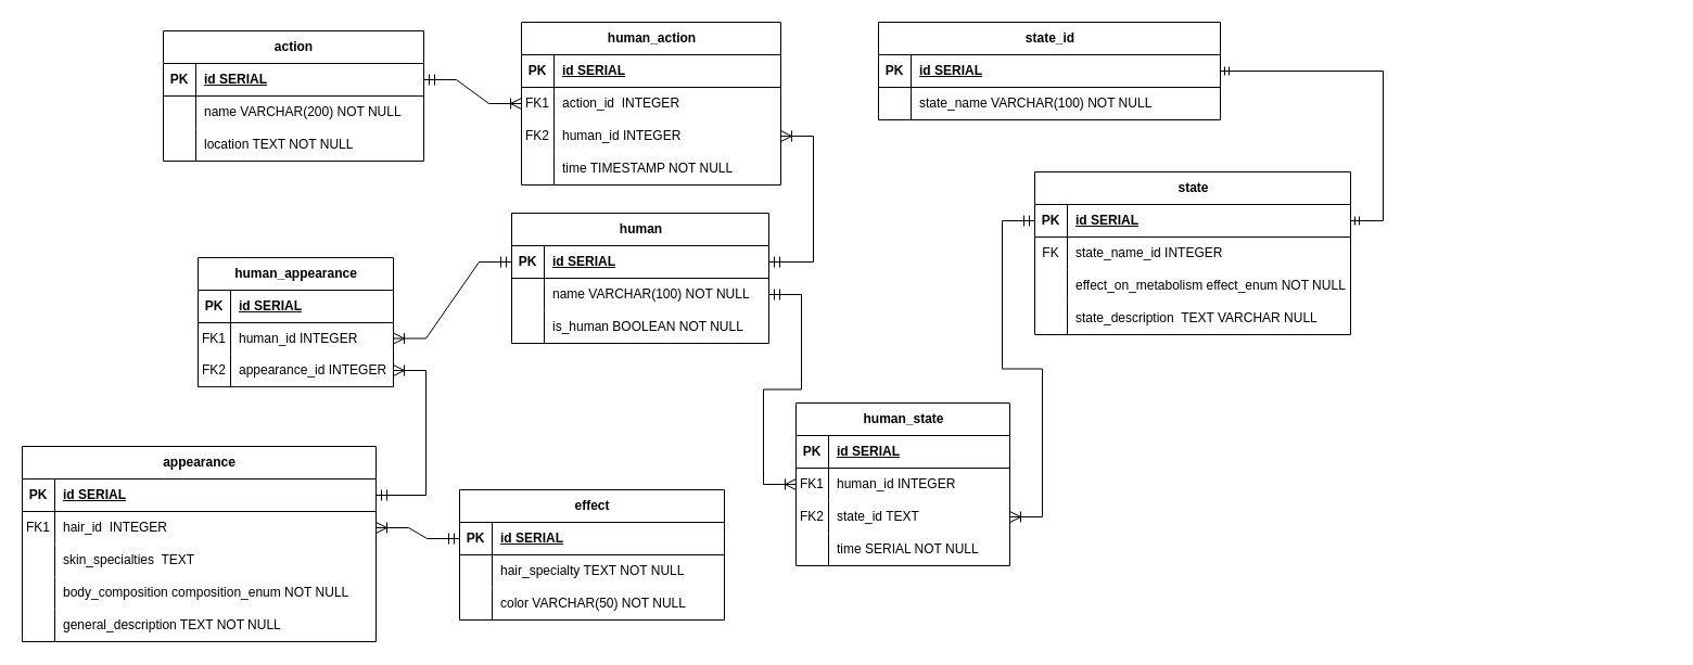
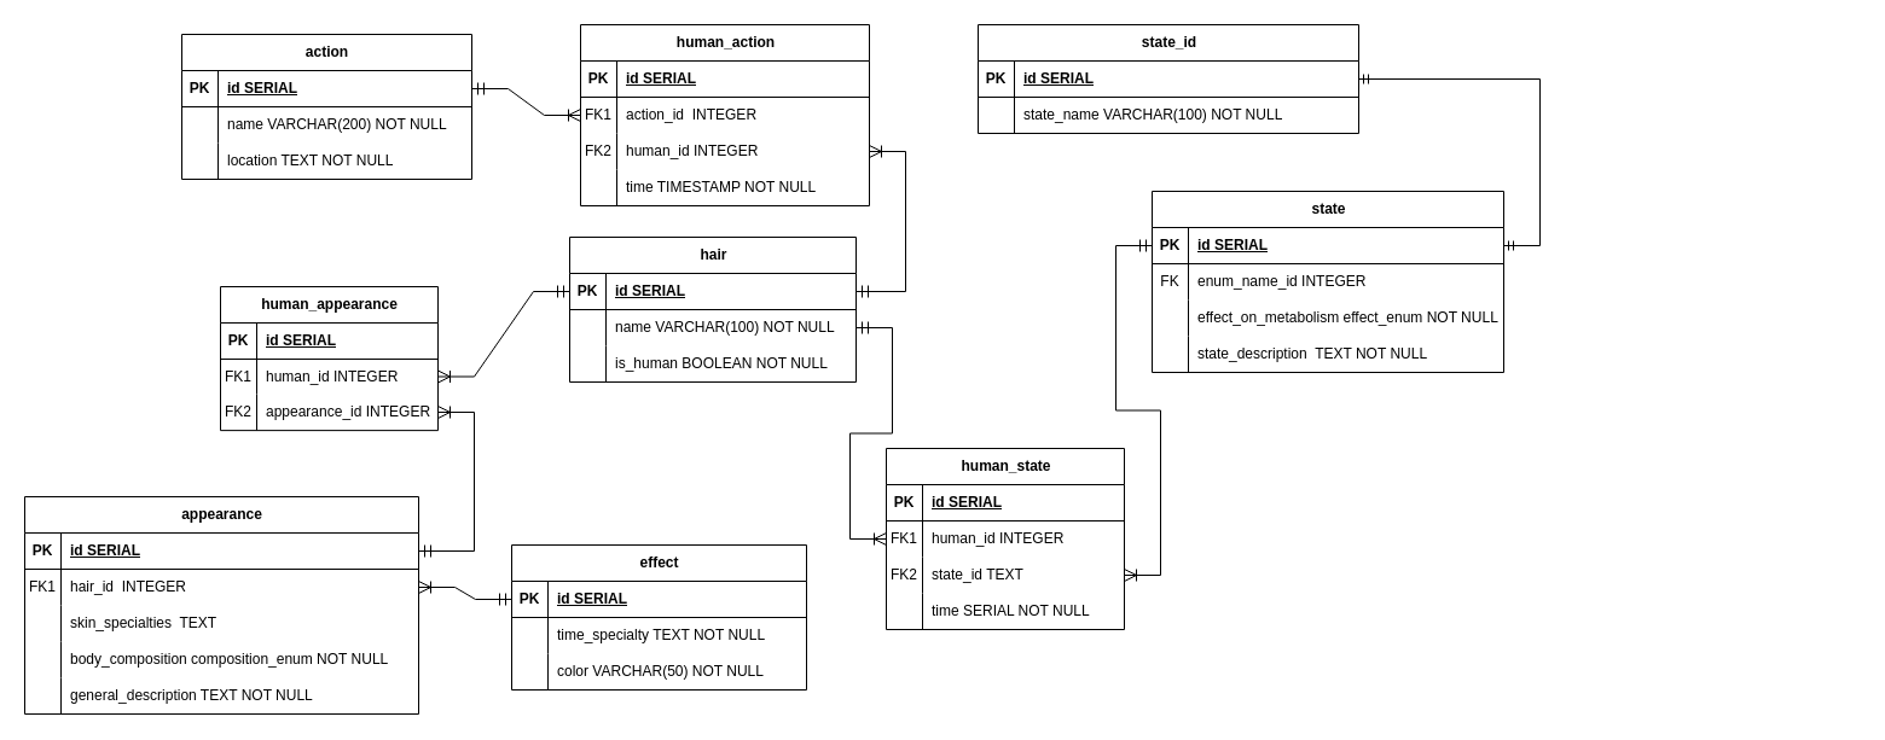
- <mxCell id="25" value="human" style="shape=table;startSize=30;container=1;collapsible=1;childLayout=tableLayout;fixedRows=1;rowLines=0;fontStyle=1;align=center;resizeLast=1;html=1;" parent="1" vertex="1"><mxGeometry x="471" y="196" width="237" height="120" as="geometry" /></mxCell>
+ <mxCell id="25" value="hair" style="shape=table;startSize=30;container=1;collapsible=1;childLayout=tableLayout;fixedRows=1;rowLines=0;fontStyle=1;align=center;resizeLast=1;html=1;" parent="1" vertex="1"><mxGeometry x="471" y="196" width="237" height="120" as="geometry" /></mxCell>
- <mxCell id="77" value="state_name_id INTEGER" style="shape=partialRectangle;connectable=0;fillColor=none;top=0;left=0;bottom=0;right=0;align=left;spacingLeft=6;overflow=hidden;whiteSpace=wrap;html=1;" parent="75" vertex="1"><mxGeometry x="30" width="261" height="30" as="geometry"><mxRectangle width="261" height="30" as="alternateBounds" /></mxGeometry></mxCell>
+ <mxCell id="77" value="enum_name_id INTEGER" style="shape=partialRectangle;connectable=0;fillColor=none;top=0;left=0;bottom=0;right=0;align=left;spacingLeft=6;overflow=hidden;whiteSpace=wrap;html=1;" parent="75" vertex="1"><mxGeometry x="30" width="261" height="30" as="geometry"><mxRectangle width="261" height="30" as="alternateBounds" /></mxGeometry></mxCell>
- <mxCell id="83" value="state_description&amp;nbsp; TEXT VARCHAR NULL" style="shape=partialRectangle;connectable=0;fillColor=none;top=0;left=0;bottom=0;right=0;align=left;spacingLeft=6;overflow=hidden;whiteSpace=wrap;html=1;" parent="81" vertex="1"><mxGeometry x="30" width="261" height="30" as="geometry"><mxRectangle width="261" height="30" as="alternateBounds" /></mxGeometry></mxCell>
+ <mxCell id="83" value="state_description&amp;nbsp; TEXT NOT NULL" style="shape=partialRectangle;connectable=0;fillColor=none;top=0;left=0;bottom=0;right=0;align=left;spacingLeft=6;overflow=hidden;whiteSpace=wrap;html=1;" parent="81" vertex="1"><mxGeometry x="30" width="261" height="30" as="geometry"><mxRectangle width="261" height="30" as="alternateBounds" /></mxGeometry></mxCell>
- <mxCell id="67" value="hair_specialty TEXT NOT NULL" style="shape=partialRectangle;connectable=0;fillColor=none;top=0;left=0;bottom=0;right=0;align=left;spacingLeft=6;overflow=hidden;whiteSpace=wrap;html=1;" parent="65" vertex="1"><mxGeometry x="30" width="214" height="30" as="geometry"><mxRectangle width="214" height="30" as="alternateBounds" /></mxGeometry></mxCell>
+ <mxCell id="67" value="time_specialty TEXT NOT NULL" style="shape=partialRectangle;connectable=0;fillColor=none;top=0;left=0;bottom=0;right=0;align=left;spacingLeft=6;overflow=hidden;whiteSpace=wrap;html=1;" parent="65" vertex="1"><mxGeometry x="30" width="214" height="30" as="geometry"><mxRectangle width="214" height="30" as="alternateBounds" /></mxGeometry></mxCell>
